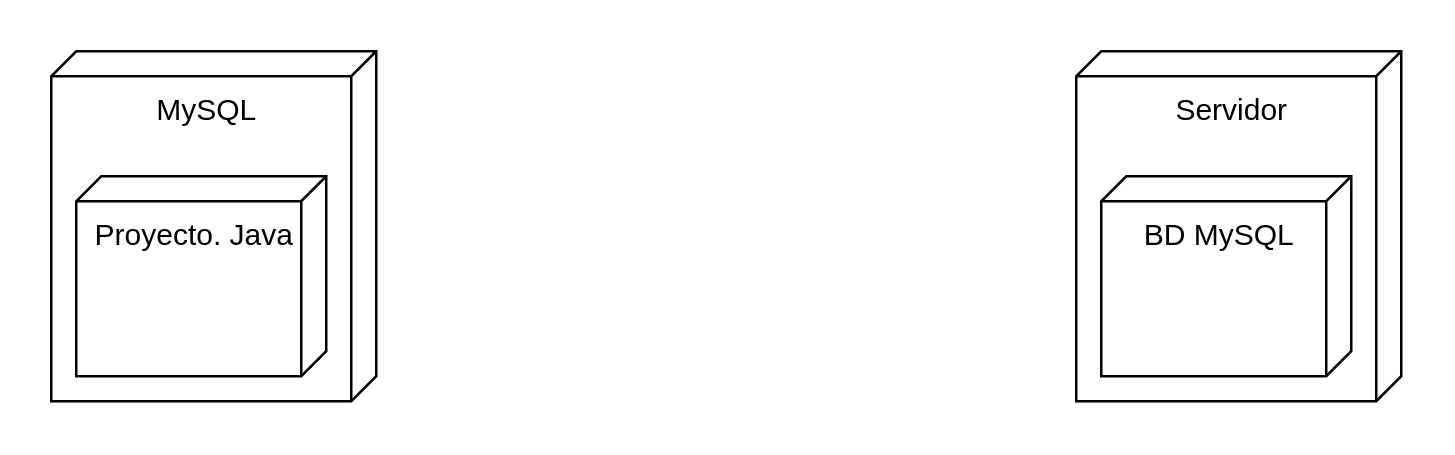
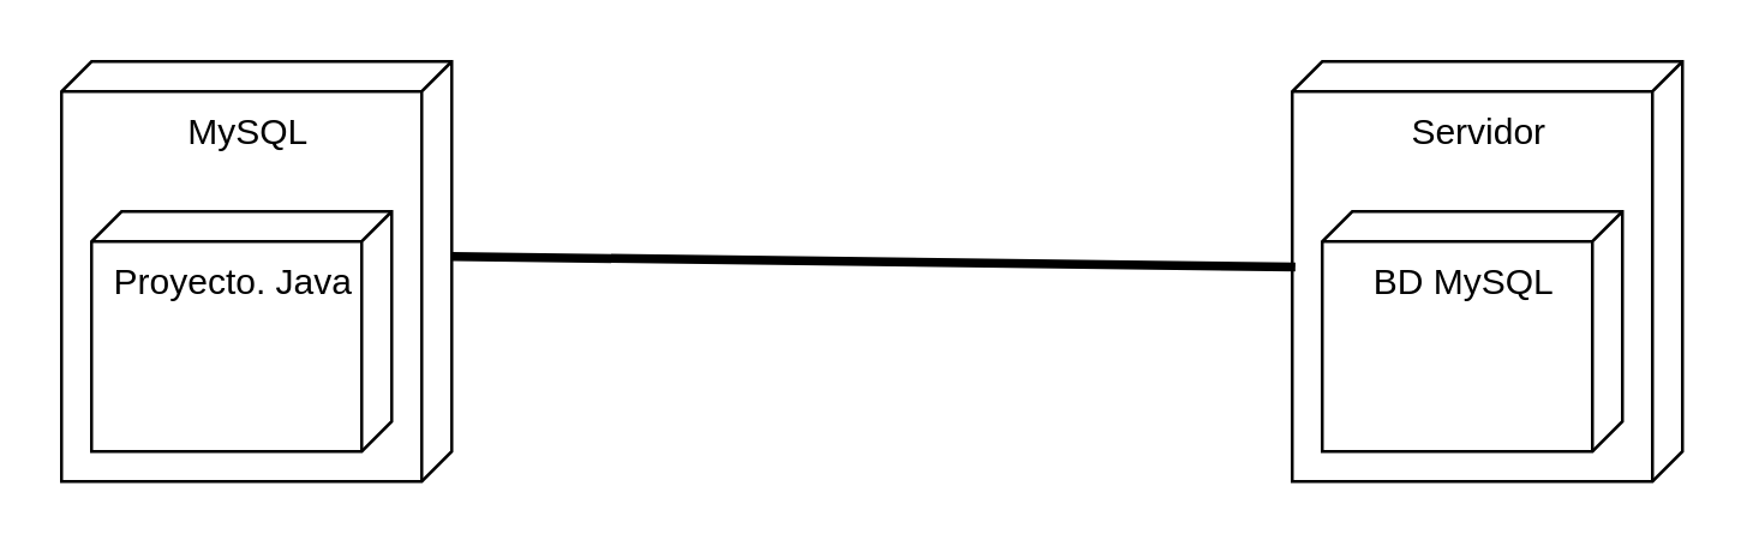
+ <mxCell id="6" value="" style="endArrow=none;startArrow=none;endFill=0;startFill=0;endSize=8;html=1;verticalAlign=bottom;labelBackgroundColor=none;strokeWidth=3;rounded=0;exitX=0;exitY=0;exitDx=65;exitDy=0;exitPerimeter=0;entryX=0.489;entryY=0.992;entryDx=0;entryDy=0;entryPerimeter=0;" edge="1" parent="1" source="2" target="4"><mxGeometry width="160" relative="1" as="geometry"><mxPoint x="90" y="190" as="sourcePoint" /><mxPoint x="250" y="190" as="targetPoint" /></mxGeometry></mxCell>
